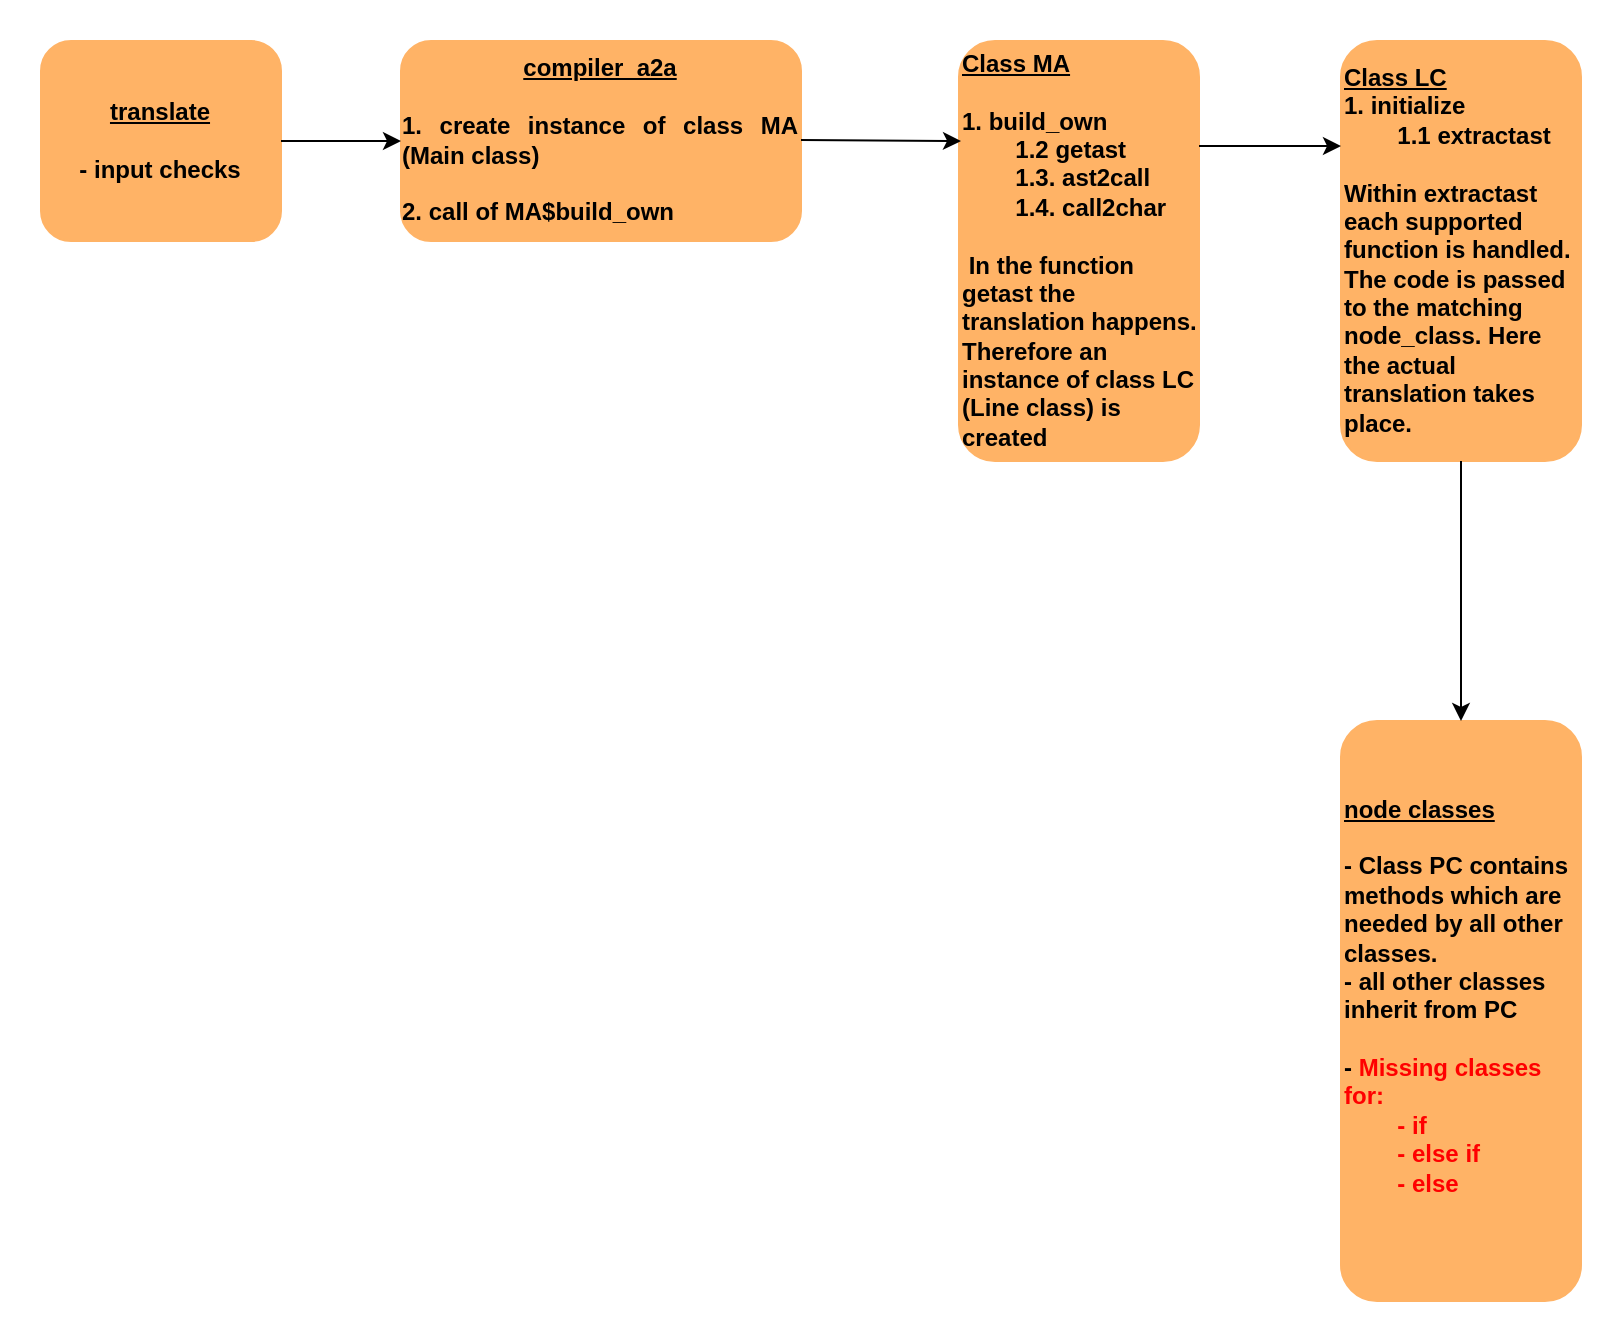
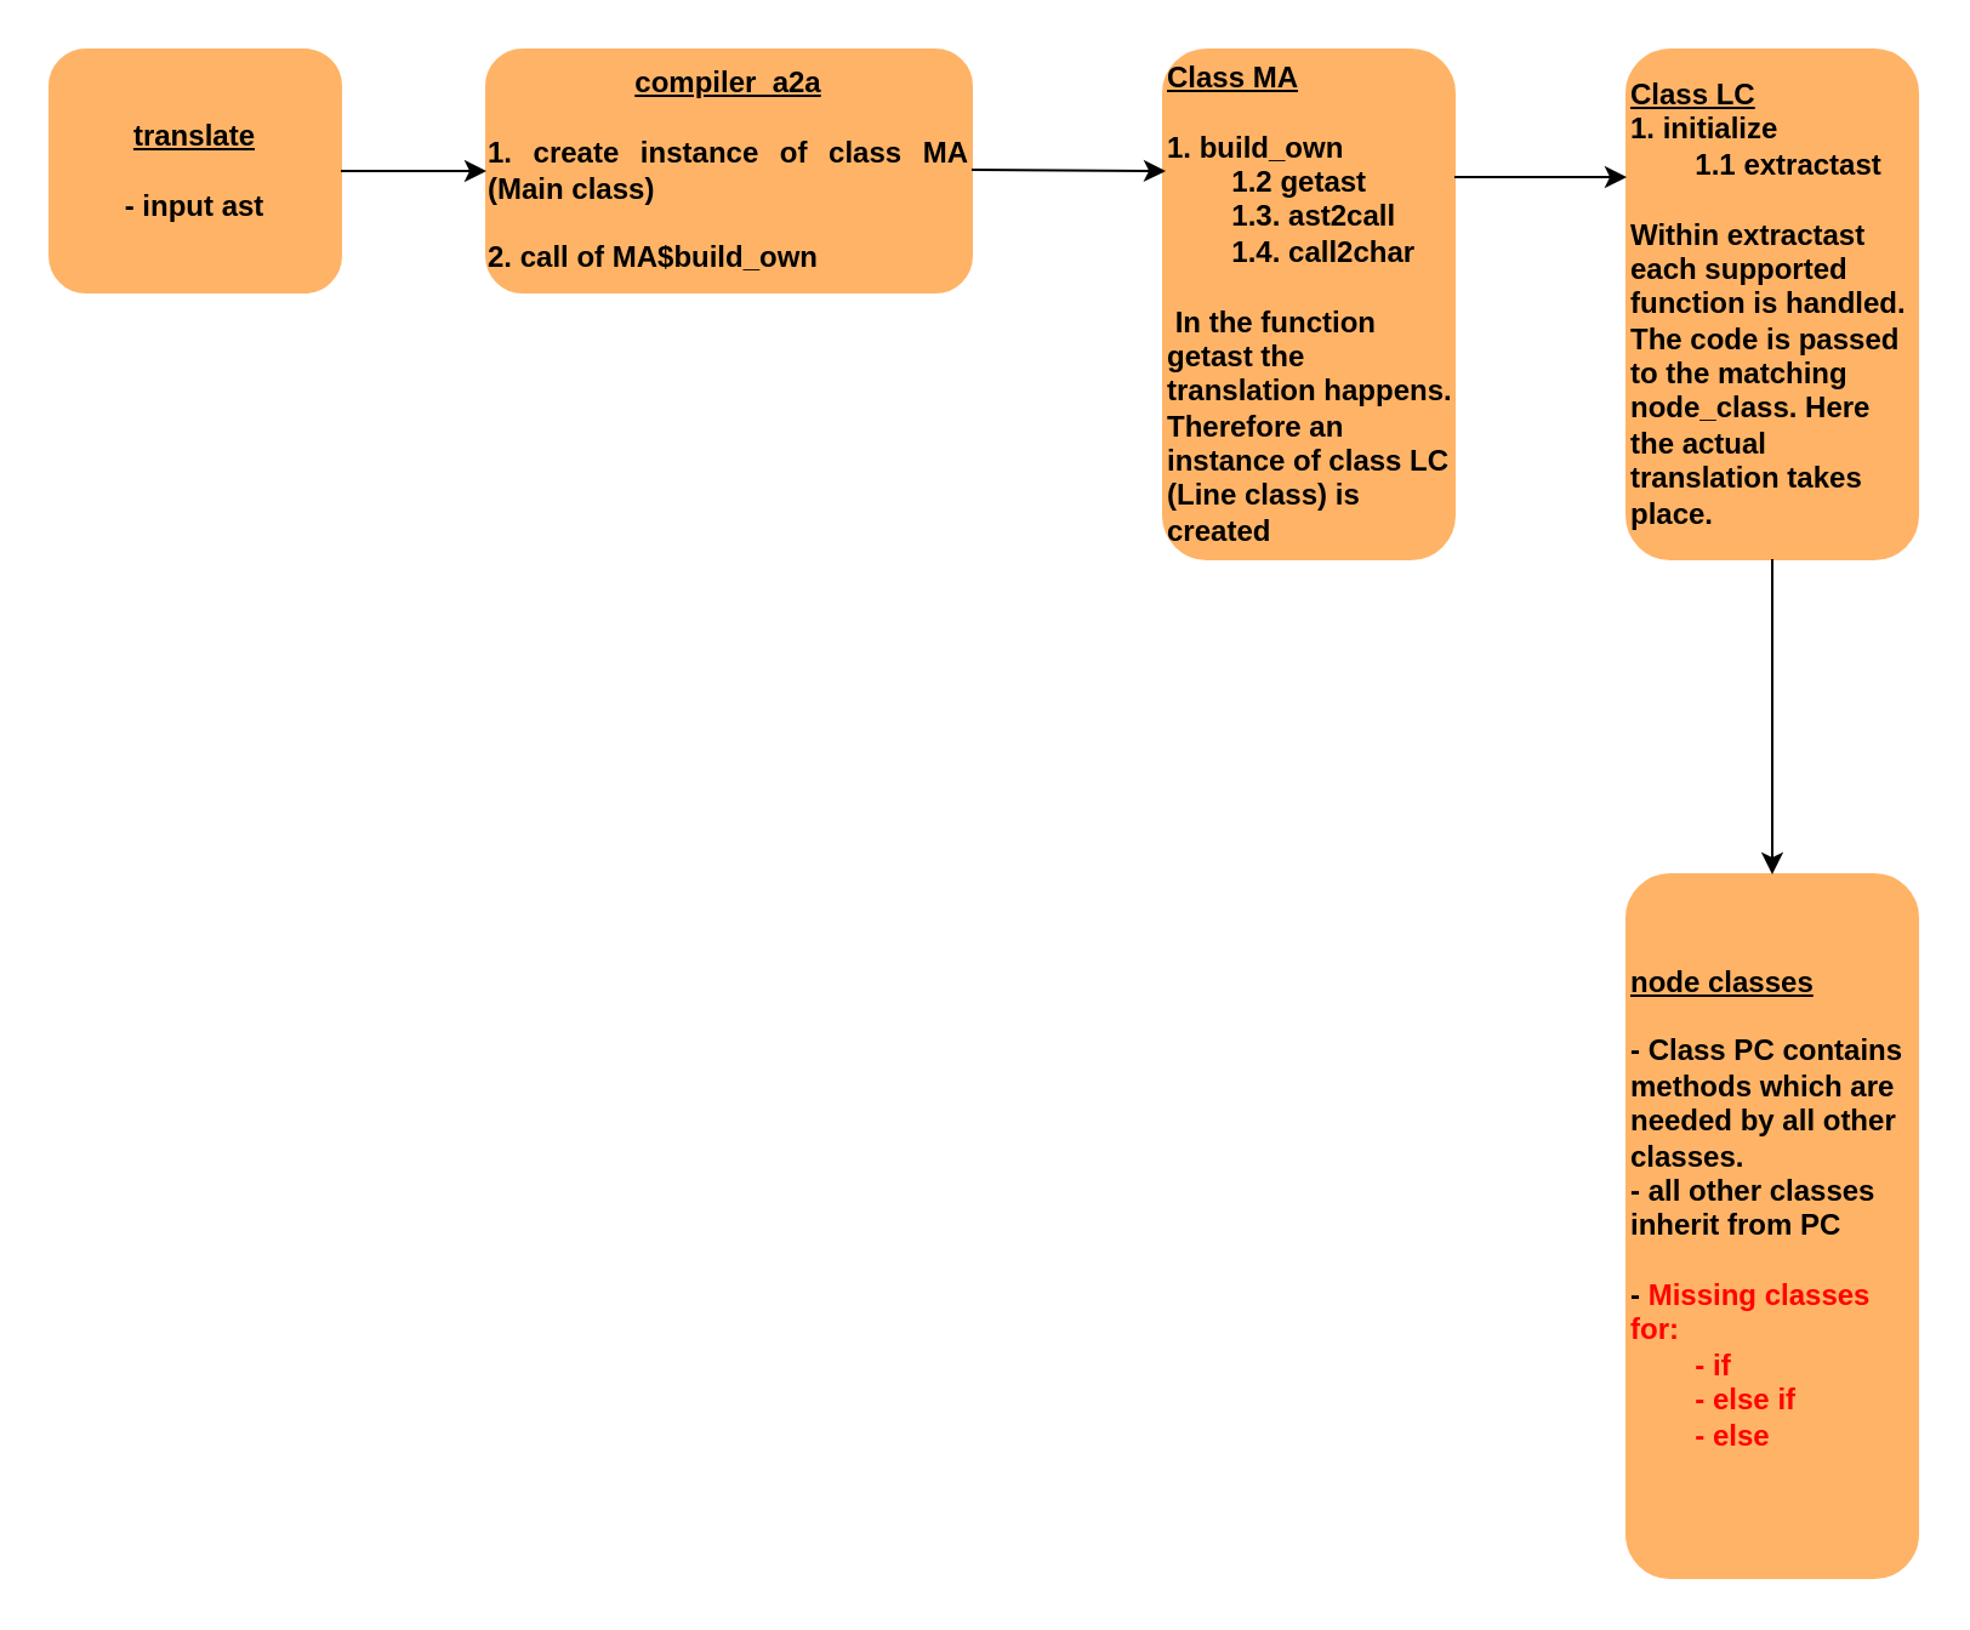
- <mxCell id="2" value="&lt;div&gt;&lt;b&gt;&lt;u&gt;translate&lt;/u&gt;&lt;/b&gt;&lt;/div&gt;&lt;div&gt;&lt;b&gt;&lt;u&gt;&lt;br&gt;&lt;/u&gt;&lt;/b&gt;&lt;/div&gt;&lt;div&gt;&lt;b&gt;- input checks&lt;u&gt;&lt;br&gt;&lt;/u&gt;&lt;/b&gt;&lt;/div&gt;" style="rounded=1;whiteSpace=wrap;html=1;strokeColor=#FFB366;fillColor=#FFB366;" vertex="1" parent="1"><mxGeometry x="20" y="20" width="120" height="100" as="geometry" /></mxCell>
+ <mxCell id="2" value="&lt;div&gt;&lt;b&gt;&lt;u&gt;translate&lt;/u&gt;&lt;/b&gt;&lt;/div&gt;&lt;div&gt;&lt;b&gt;&lt;u&gt;&lt;br&gt;&lt;/u&gt;&lt;/b&gt;&lt;/div&gt;&lt;div&gt;&lt;b&gt;- input ast&lt;u&gt;&lt;br&gt;&lt;/u&gt;&lt;/b&gt;&lt;/div&gt;" style="rounded=1;whiteSpace=wrap;html=1;strokeColor=#FFB366;fillColor=#FFB366;" vertex="1" parent="1"><mxGeometry x="20" y="20" width="120" height="100" as="geometry" /></mxCell>
